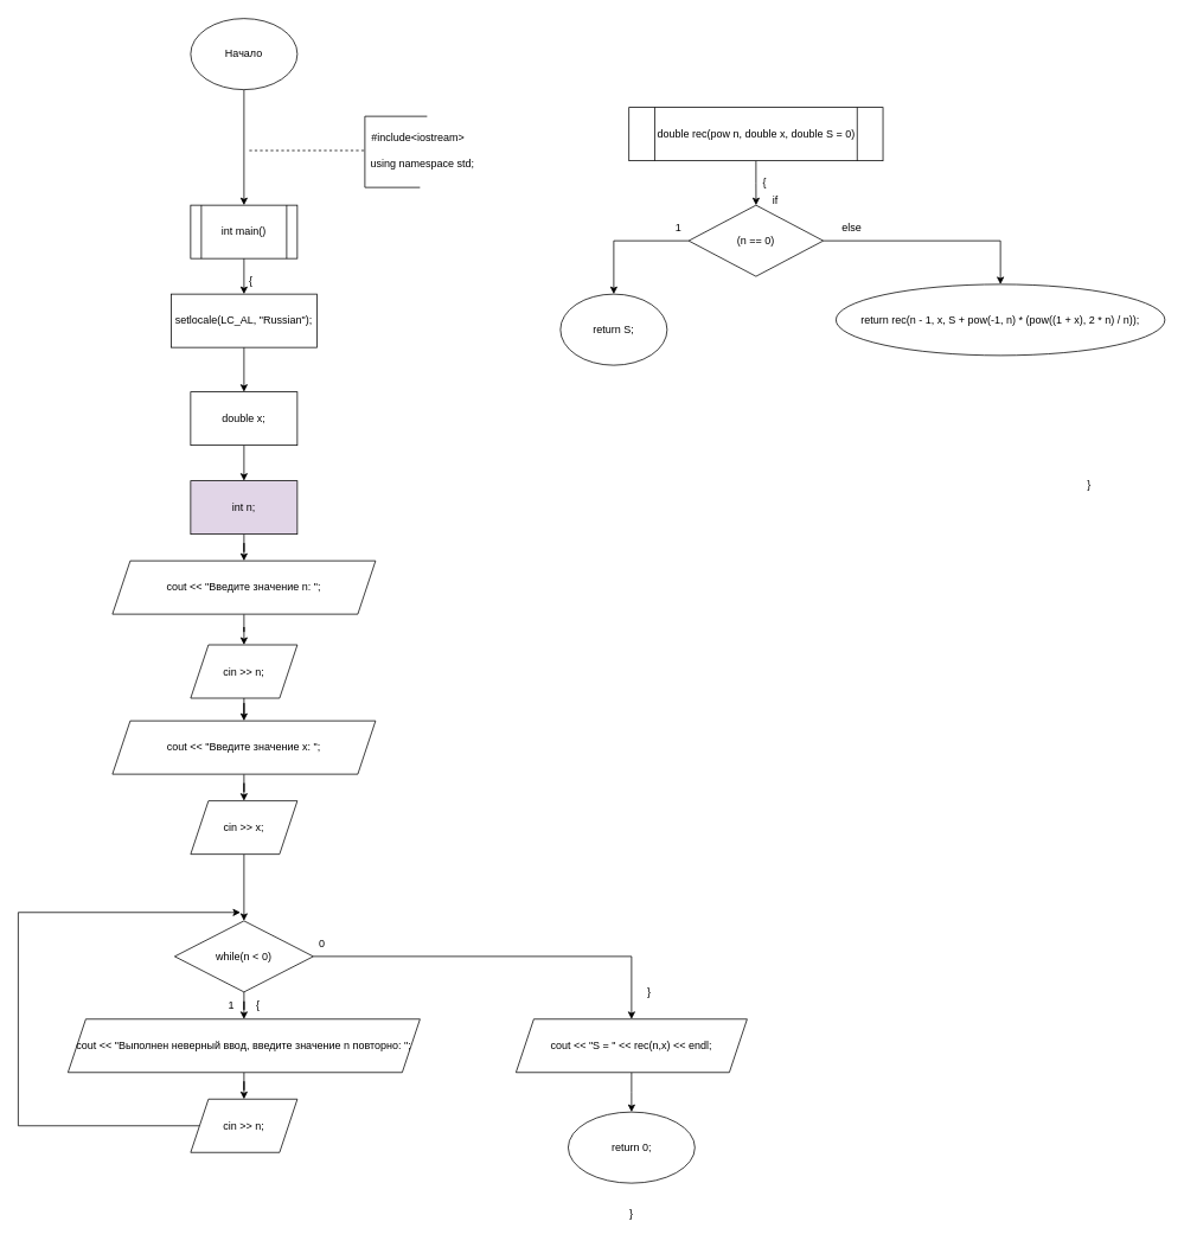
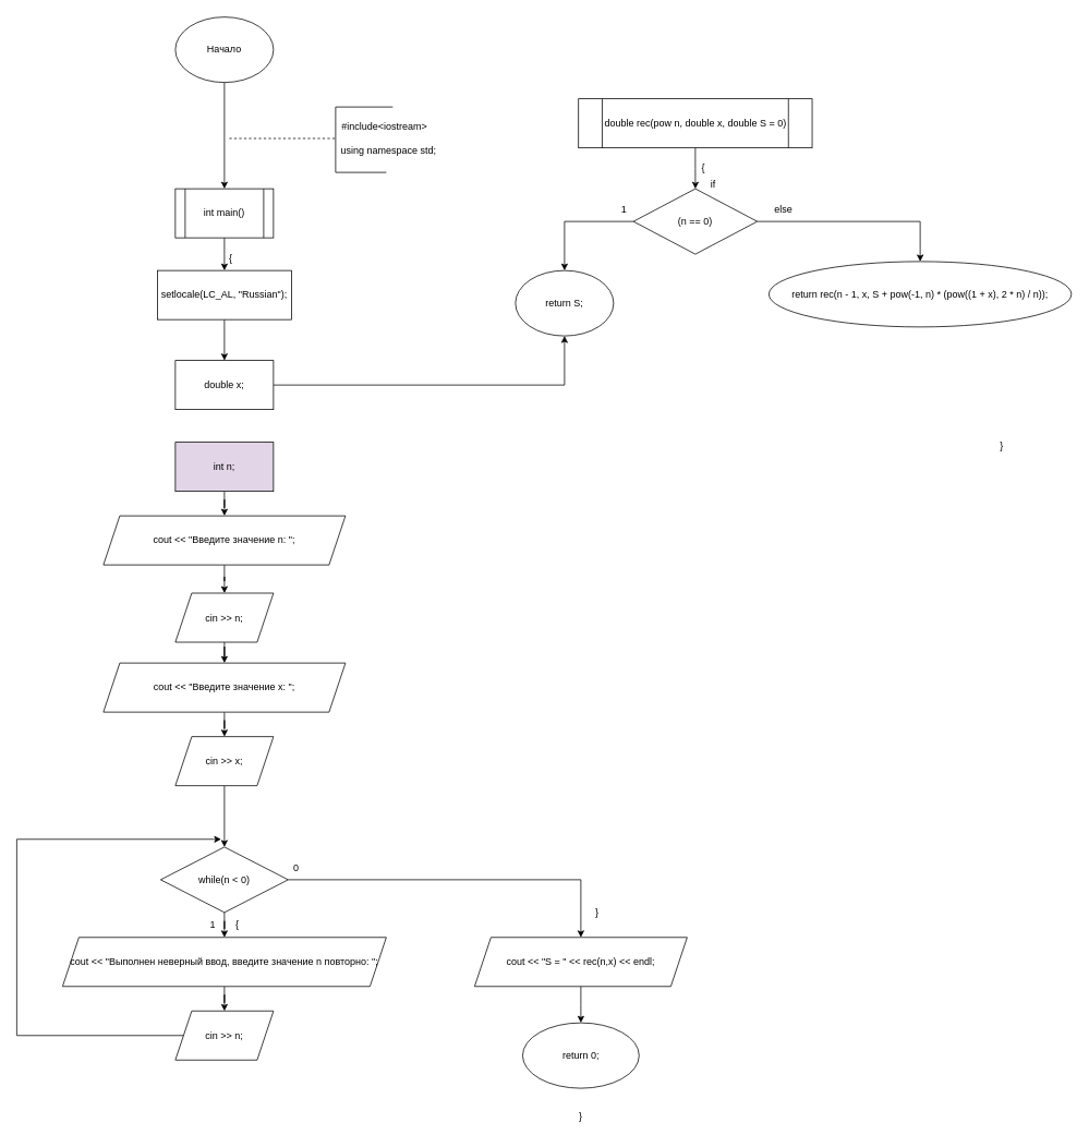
- <mxCell id="45" style="edgeStyle=orthogonalEdgeStyle;rounded=0;orthogonalLoop=1;jettySize=auto;html=1;entryX=0.5;entryY=0;entryDx=0;entryDy=0;" edge="1" parent="1" source="46" target="15"><mxGeometry relative="1" as="geometry" /></mxCell>
+ <mxCell id="45" style="edgeStyle=orthogonalEdgeStyle;rounded=0;orthogonalLoop=1;jettySize=auto;html=1;" edge="1" parent="1" source="46" target="39"><mxGeometry relative="1" as="geometry" /></mxCell>
